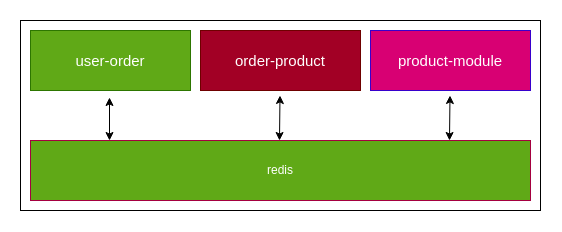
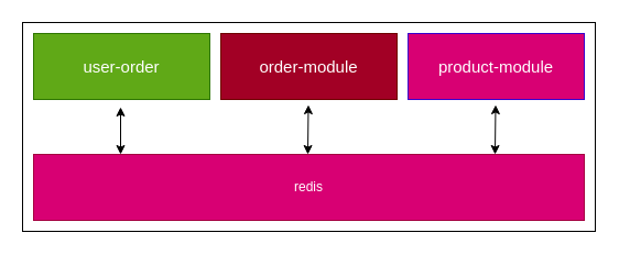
- <mxCell id="5" value="&lt;font style=&quot;font-size: 15px;&quot;&gt;order-product&lt;/font&gt;" style="rounded=0;whiteSpace=wrap;html=1;fillColor=#a20025;strokeColor=#6F0000;fontColor=#ffffff;" parent="1" vertex="1"><mxGeometry x="200" y="30" width="160" height="60" as="geometry" /></mxCell>
+ <mxCell id="5" value="&lt;font style=&quot;font-size: 15px;&quot;&gt;order-module&lt;/font&gt;" style="rounded=0;whiteSpace=wrap;html=1;fillColor=#a20025;strokeColor=#6F0000;fontColor=#ffffff;" parent="1" vertex="1"><mxGeometry x="200" y="30" width="160" height="60" as="geometry" /></mxCell>
- <mxCell id="3" value="redis" style="rounded=0;whiteSpace=wrap;html=1;fillColor=#60a917;strokeColor=#A50040;fontColor=#ffffff;" parent="1" vertex="1"><mxGeometry x="30" y="140" width="500" height="60" as="geometry" /></mxCell>
+ <mxCell id="3" value="redis" style="rounded=0;whiteSpace=wrap;html=1;fillColor=#d80073;strokeColor=#A50040;fontColor=#ffffff;" parent="1" vertex="1"><mxGeometry x="30" y="140" width="500" height="60" as="geometry" /></mxCell>
